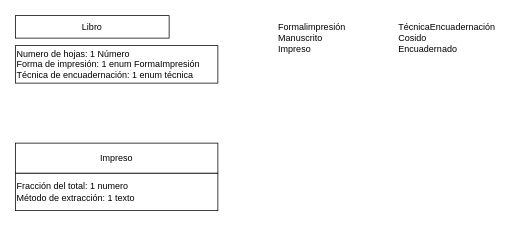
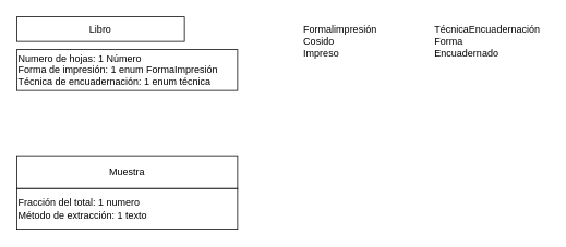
- <mxCell id="4" value="&lt;div style=&quot;text-align: right;&quot;&gt;&lt;span style=&quot;background-color: initial;&quot;&gt;Formalimpresión&lt;/span&gt;&lt;/div&gt;&lt;div style=&quot;text-align: left;&quot;&gt;&lt;span style=&quot;background-color: initial;&quot;&gt;Manuscrito&lt;/span&gt;&lt;/div&gt;&lt;div style=&quot;text-align: left;&quot;&gt;&lt;span style=&quot;background-color: initial;&quot;&gt;Impreso&lt;/span&gt;&lt;/div&gt;" style="text;html=1;align=center;verticalAlign=middle;resizable=0;points=[];autosize=1;strokeColor=none;fillColor=none;" vertex="1" parent="1"><mxGeometry x="360" y="20" width="110" height="60" as="geometry" /></mxCell>
+ <mxCell id="4" value="&lt;div style=&quot;text-align: right;&quot;&gt;&lt;span style=&quot;background-color: initial;&quot;&gt;Formalimpresión&lt;/span&gt;&lt;/div&gt;&lt;div style=&quot;text-align: left;&quot;&gt;&lt;span style=&quot;background-color: initial;&quot;&gt;Cosido&lt;/span&gt;&lt;/div&gt;&lt;div style=&quot;text-align: left;&quot;&gt;&lt;span style=&quot;background-color: initial;&quot;&gt;Impreso&lt;/span&gt;&lt;/div&gt;" style="text;html=1;align=center;verticalAlign=middle;resizable=0;points=[];autosize=1;strokeColor=none;fillColor=none;" vertex="1" parent="1"><mxGeometry x="360" y="20" width="110" height="60" as="geometry" /></mxCell>
- <mxCell id="5" value="TécnicaEncuadernación&lt;br&gt;&lt;div style=&quot;text-align: left;&quot;&gt;&lt;span style=&quot;background-color: initial;&quot;&gt;Cosido&lt;/span&gt;&lt;/div&gt;&lt;div style=&quot;text-align: left;&quot;&gt;&lt;span style=&quot;background-color: initial;&quot;&gt;Encuadernado&lt;/span&gt;&lt;/div&gt;" style="text;html=1;align=center;verticalAlign=middle;resizable=0;points=[];autosize=1;strokeColor=none;fillColor=none;" vertex="1" parent="1"><mxGeometry x="520" y="20" width="150" height="60" as="geometry" /></mxCell>
+ <mxCell id="5" value="TécnicaEncuadernación&lt;br&gt;&lt;div style=&quot;text-align: left;&quot;&gt;&lt;span style=&quot;background-color: initial;&quot;&gt;Forma&lt;/span&gt;&lt;/div&gt;&lt;div style=&quot;text-align: left;&quot;&gt;&lt;span style=&quot;background-color: initial;&quot;&gt;Encuadernado&lt;/span&gt;&lt;/div&gt;" style="text;html=1;align=center;verticalAlign=middle;resizable=0;points=[];autosize=1;strokeColor=none;fillColor=none;" vertex="1" parent="1"><mxGeometry x="520" y="20" width="150" height="60" as="geometry" /></mxCell>
- <mxCell id="7" value="Impreso" style="rounded=0;whiteSpace=wrap;html=1;" vertex="1" parent="1"><mxGeometry x="20" y="190" width="270" height="40" as="geometry" /></mxCell>
+ <mxCell id="7" value="Muestra" style="rounded=0;whiteSpace=wrap;html=1;" vertex="1" parent="1"><mxGeometry x="20" y="190" width="270" height="40" as="geometry" /></mxCell>
